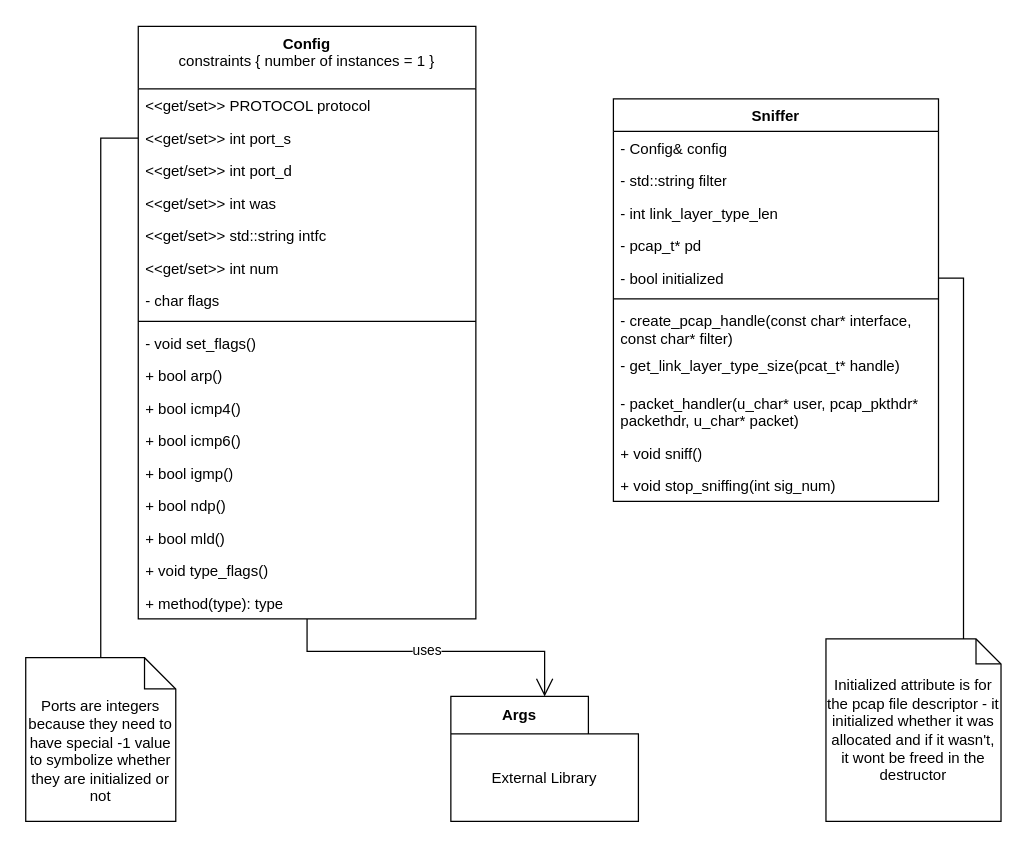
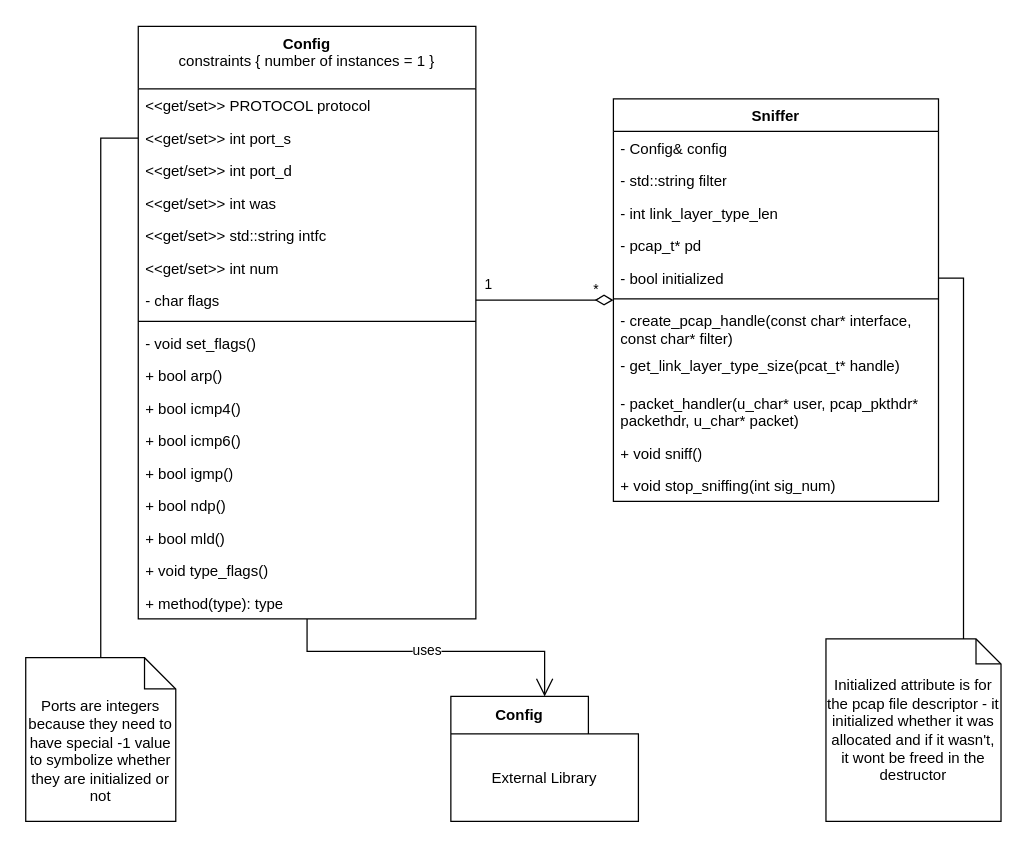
+ <mxCell id="40" style="edgeStyle=orthogonalEdgeStyle;rounded=0;orthogonalLoop=1;jettySize=auto;html=1;endArrow=diamondThin;endFill=0;endSize=12;startSize=12;" edge="1" parent="1" source="25" target="6"><mxGeometry relative="1" as="geometry" /></mxCell>
+ <mxCell id="41" value="1" style="edgeLabel;html=1;align=center;verticalAlign=middle;resizable=0;points=[];" vertex="1" connectable="0" parent="40"><mxGeometry x="-0.667" y="-1" relative="1" as="geometry"><mxPoint x="-9" y="-14" as="offset" /></mxGeometry></mxCell>
+ <mxCell id="42" value="*" style="edgeLabel;html=1;align=center;verticalAlign=middle;resizable=0;points=[];" vertex="1" connectable="0" parent="40"><mxGeometry x="0.734" y="1" relative="1" as="geometry"><mxPoint y="-8" as="offset" /></mxGeometry></mxCell>
- <mxCell id="2" value="Args" style="shape=folder;fontStyle=1;tabWidth=110;tabHeight=30;tabPosition=left;html=1;boundedLbl=1;labelInHeader=1;container=1;collapsible=0;whiteSpace=wrap;" vertex="1" parent="1"><mxGeometry x="360" y="556.5" width="150" height="100" as="geometry" /></mxCell>
+ <mxCell id="2" value="Config" style="shape=folder;fontStyle=1;tabWidth=110;tabHeight=30;tabPosition=left;html=1;boundedLbl=1;labelInHeader=1;container=1;collapsible=0;whiteSpace=wrap;" vertex="1" parent="1"><mxGeometry x="360" y="556.5" width="150" height="100" as="geometry" /></mxCell>
